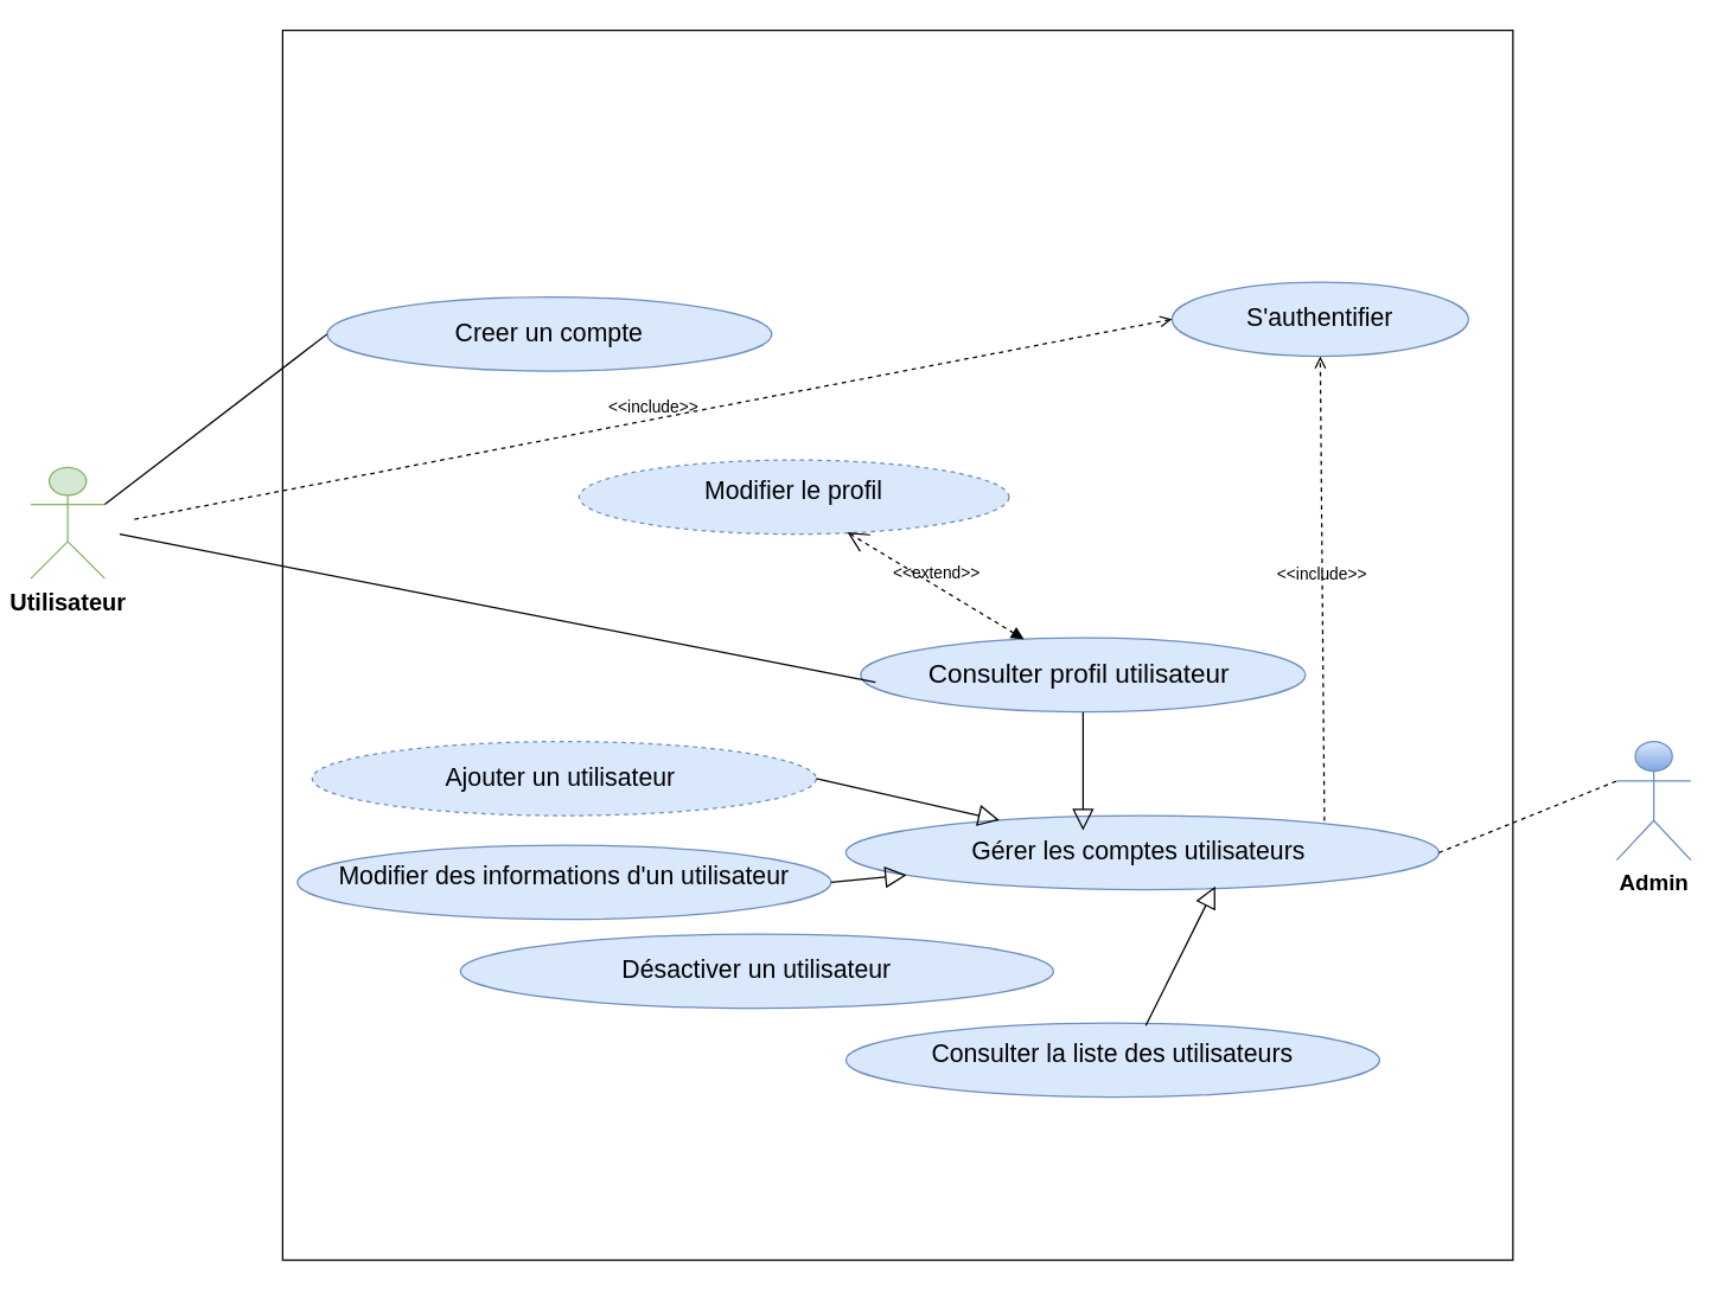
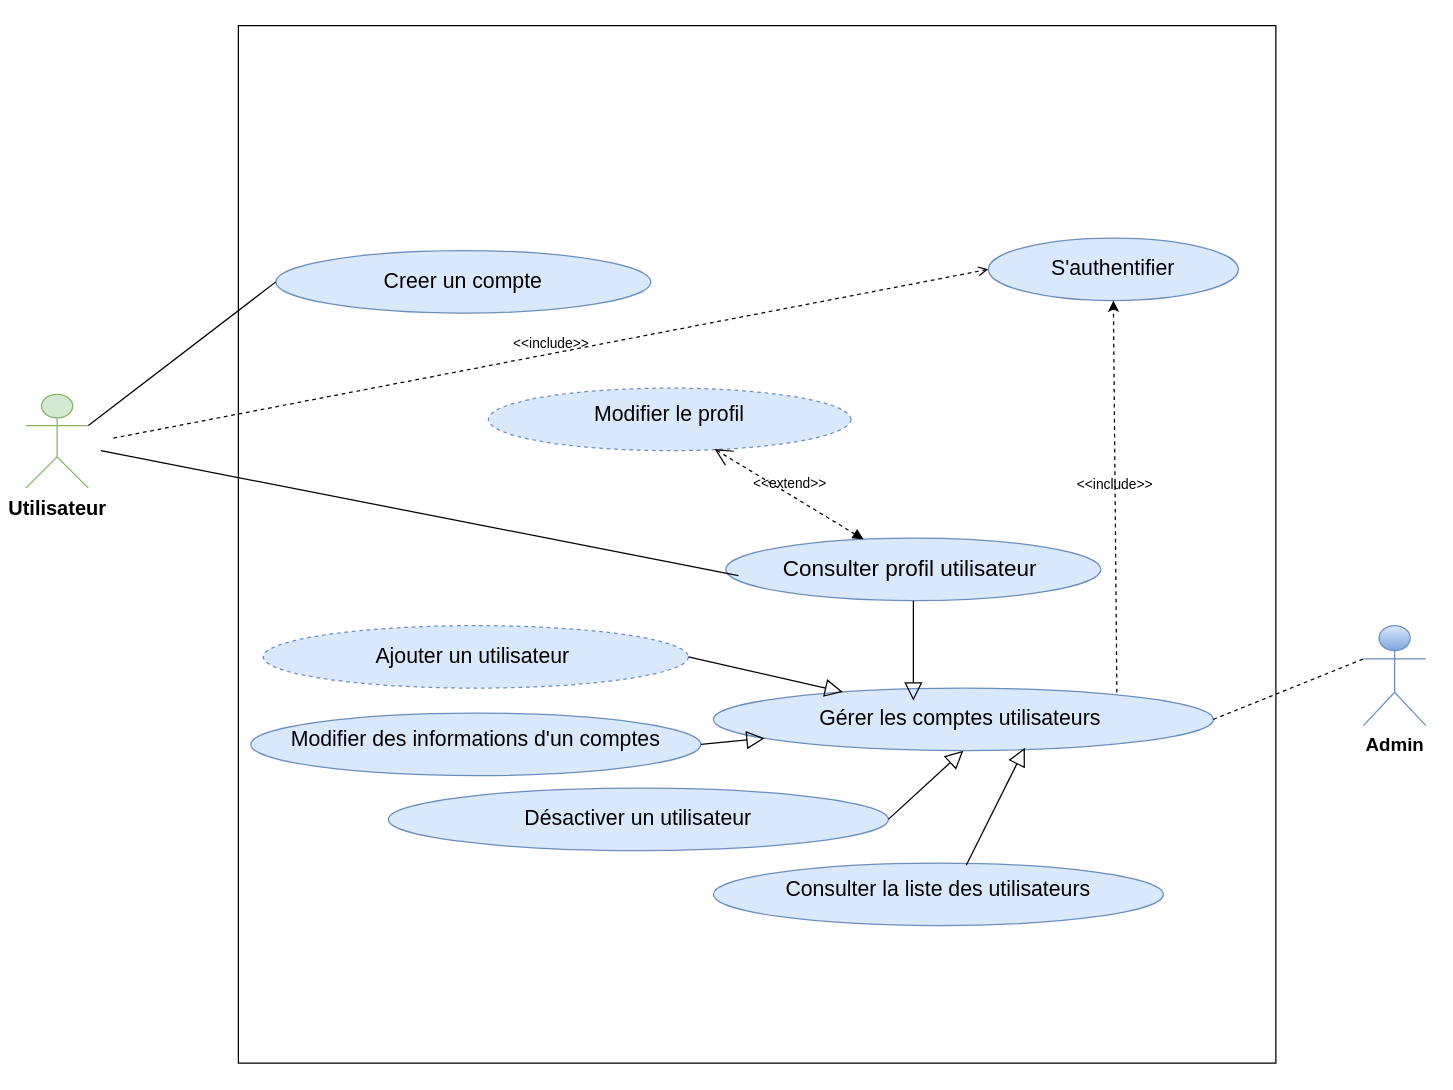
- <mxCell id="17" value="&amp;lt;&amp;lt;include&amp;gt;&amp;gt;" style="edgeStyle=none;html=1;endArrow=open;verticalAlign=bottom;dashed=1;labelBackgroundColor=none;rounded=0;entryX=0.5;entryY=1;entryDx=0;entryDy=0;exitX=0.807;exitY=0.069;exitDx=0;exitDy=0;exitPerimeter=0;" edge="1" parent="1" source="11" target="5"><mxGeometry width="160" relative="1" as="geometry"><mxPoint x="570" y="500" as="sourcePoint" /><mxPoint x="730" y="500" as="targetPoint" /></mxGeometry></mxCell>
+ <mxCell id="17" value="&amp;lt;&amp;lt;include&amp;gt;&amp;gt;" style="edgeStyle=none;html=1;endArrow=classic;verticalAlign=bottom;dashed=1;labelBackgroundColor=none;rounded=0;entryX=0.5;entryY=1;entryDx=0;entryDy=0;exitX=0.807;exitY=0.069;exitDx=0;exitDy=0;exitPerimeter=0;" edge="1" parent="1" source="11" target="5"><mxGeometry width="160" relative="1" as="geometry"><mxPoint x="570" y="500" as="sourcePoint" /><mxPoint x="730" y="500" as="targetPoint" /></mxGeometry></mxCell>
- <mxCell id="9" value="&lt;table&gt;&lt;tbody&gt;&lt;tr&gt;&lt;td&gt;&lt;table&gt;&lt;tbody&gt;&lt;tr&gt;&lt;td&gt;&lt;font style=&quot;font-size: 17px;&quot;&gt;Modifier des informations d'un utilisateur&lt;/font&gt;&lt;/td&gt;&lt;/tr&gt;&lt;/tbody&gt;&lt;/table&gt;&lt;table&gt;&lt;tbody&gt;&lt;tr&gt;&lt;td&gt;&lt;/td&gt;&lt;/tr&gt;&lt;/tbody&gt;&lt;/table&gt;&lt;table&gt;&lt;tbody&gt;&lt;tr&gt;&lt;/tr&gt;&lt;/tbody&gt;&lt;/table&gt;&lt;/td&gt;&lt;/tr&gt;&lt;/tbody&gt;&lt;/table&gt;" style="ellipse;whiteSpace=wrap;html=1;fillColor=#dae8fc;strokeColor=#6c8ebf;" vertex="1" parent="1"><mxGeometry x="200" y="570" width="360" height="50" as="geometry" /></mxCell>
+ <mxCell id="9" value="&lt;table&gt;&lt;tbody&gt;&lt;tr&gt;&lt;td&gt;&lt;table&gt;&lt;tbody&gt;&lt;tr&gt;&lt;td&gt;&lt;font style=&quot;font-size: 17px;&quot;&gt;Modifier des informations d'un comptes&lt;/font&gt;&lt;/td&gt;&lt;/tr&gt;&lt;/tbody&gt;&lt;/table&gt;&lt;table&gt;&lt;tbody&gt;&lt;tr&gt;&lt;td&gt;&lt;/td&gt;&lt;/tr&gt;&lt;/tbody&gt;&lt;/table&gt;&lt;table&gt;&lt;tbody&gt;&lt;tr&gt;&lt;/tr&gt;&lt;/tbody&gt;&lt;/table&gt;&lt;/td&gt;&lt;/tr&gt;&lt;/tbody&gt;&lt;/table&gt;" style="ellipse;whiteSpace=wrap;html=1;fillColor=#dae8fc;strokeColor=#6c8ebf;" vertex="1" parent="1"><mxGeometry x="200" y="570" width="360" height="50" as="geometry" /></mxCell>
+ <mxCell id="16" value="" style="edgeStyle=none;html=1;endArrow=block;endFill=0;endSize=12;verticalAlign=bottom;rounded=0;entryX=0.5;entryY=1;entryDx=0;entryDy=0;exitX=1;exitY=0.5;exitDx=0;exitDy=0;" edge="1" parent="1" source="7" target="11"><mxGeometry width="160" relative="1" as="geometry"><mxPoint x="670" y="540" as="sourcePoint" /><mxPoint x="830" y="540" as="targetPoint" /></mxGeometry></mxCell>
